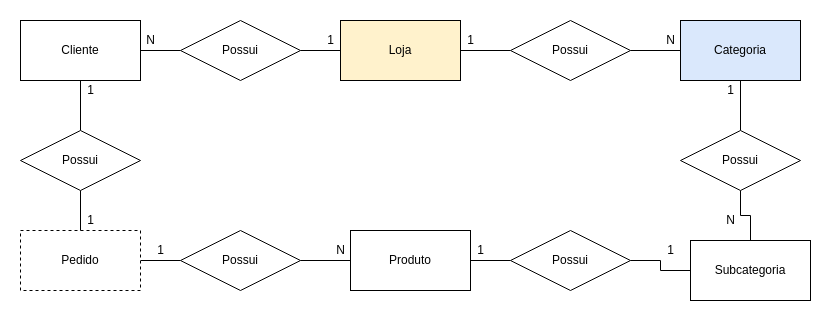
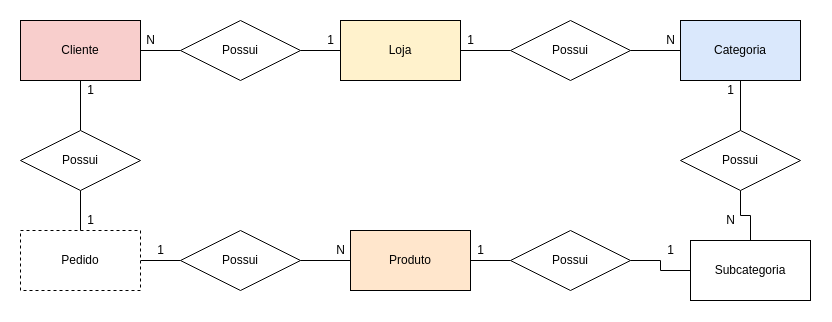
- <mxCell id="8" value="Cliente" style="rounded=0;whiteSpace=wrap;html=1;" vertex="1" parent="1"><mxGeometry x="20" y="20" width="120" height="60" as="geometry" /></mxCell>
+ <mxCell id="8" value="Cliente" style="rounded=0;whiteSpace=wrap;html=1;fillColor=#f8cecc;" vertex="1" parent="1"><mxGeometry x="20" y="20" width="120" height="60" as="geometry" /></mxCell>
- <mxCell id="7" value="Produto" style="rounded=0;whiteSpace=wrap;html=1;" vertex="1" parent="1"><mxGeometry x="350" y="230" width="120" height="60" as="geometry" /></mxCell>
+ <mxCell id="7" value="Produto" style="rounded=0;whiteSpace=wrap;html=1;fillColor=#ffe6cc;" vertex="1" parent="1"><mxGeometry x="350" y="230" width="120" height="60" as="geometry" /></mxCell>
